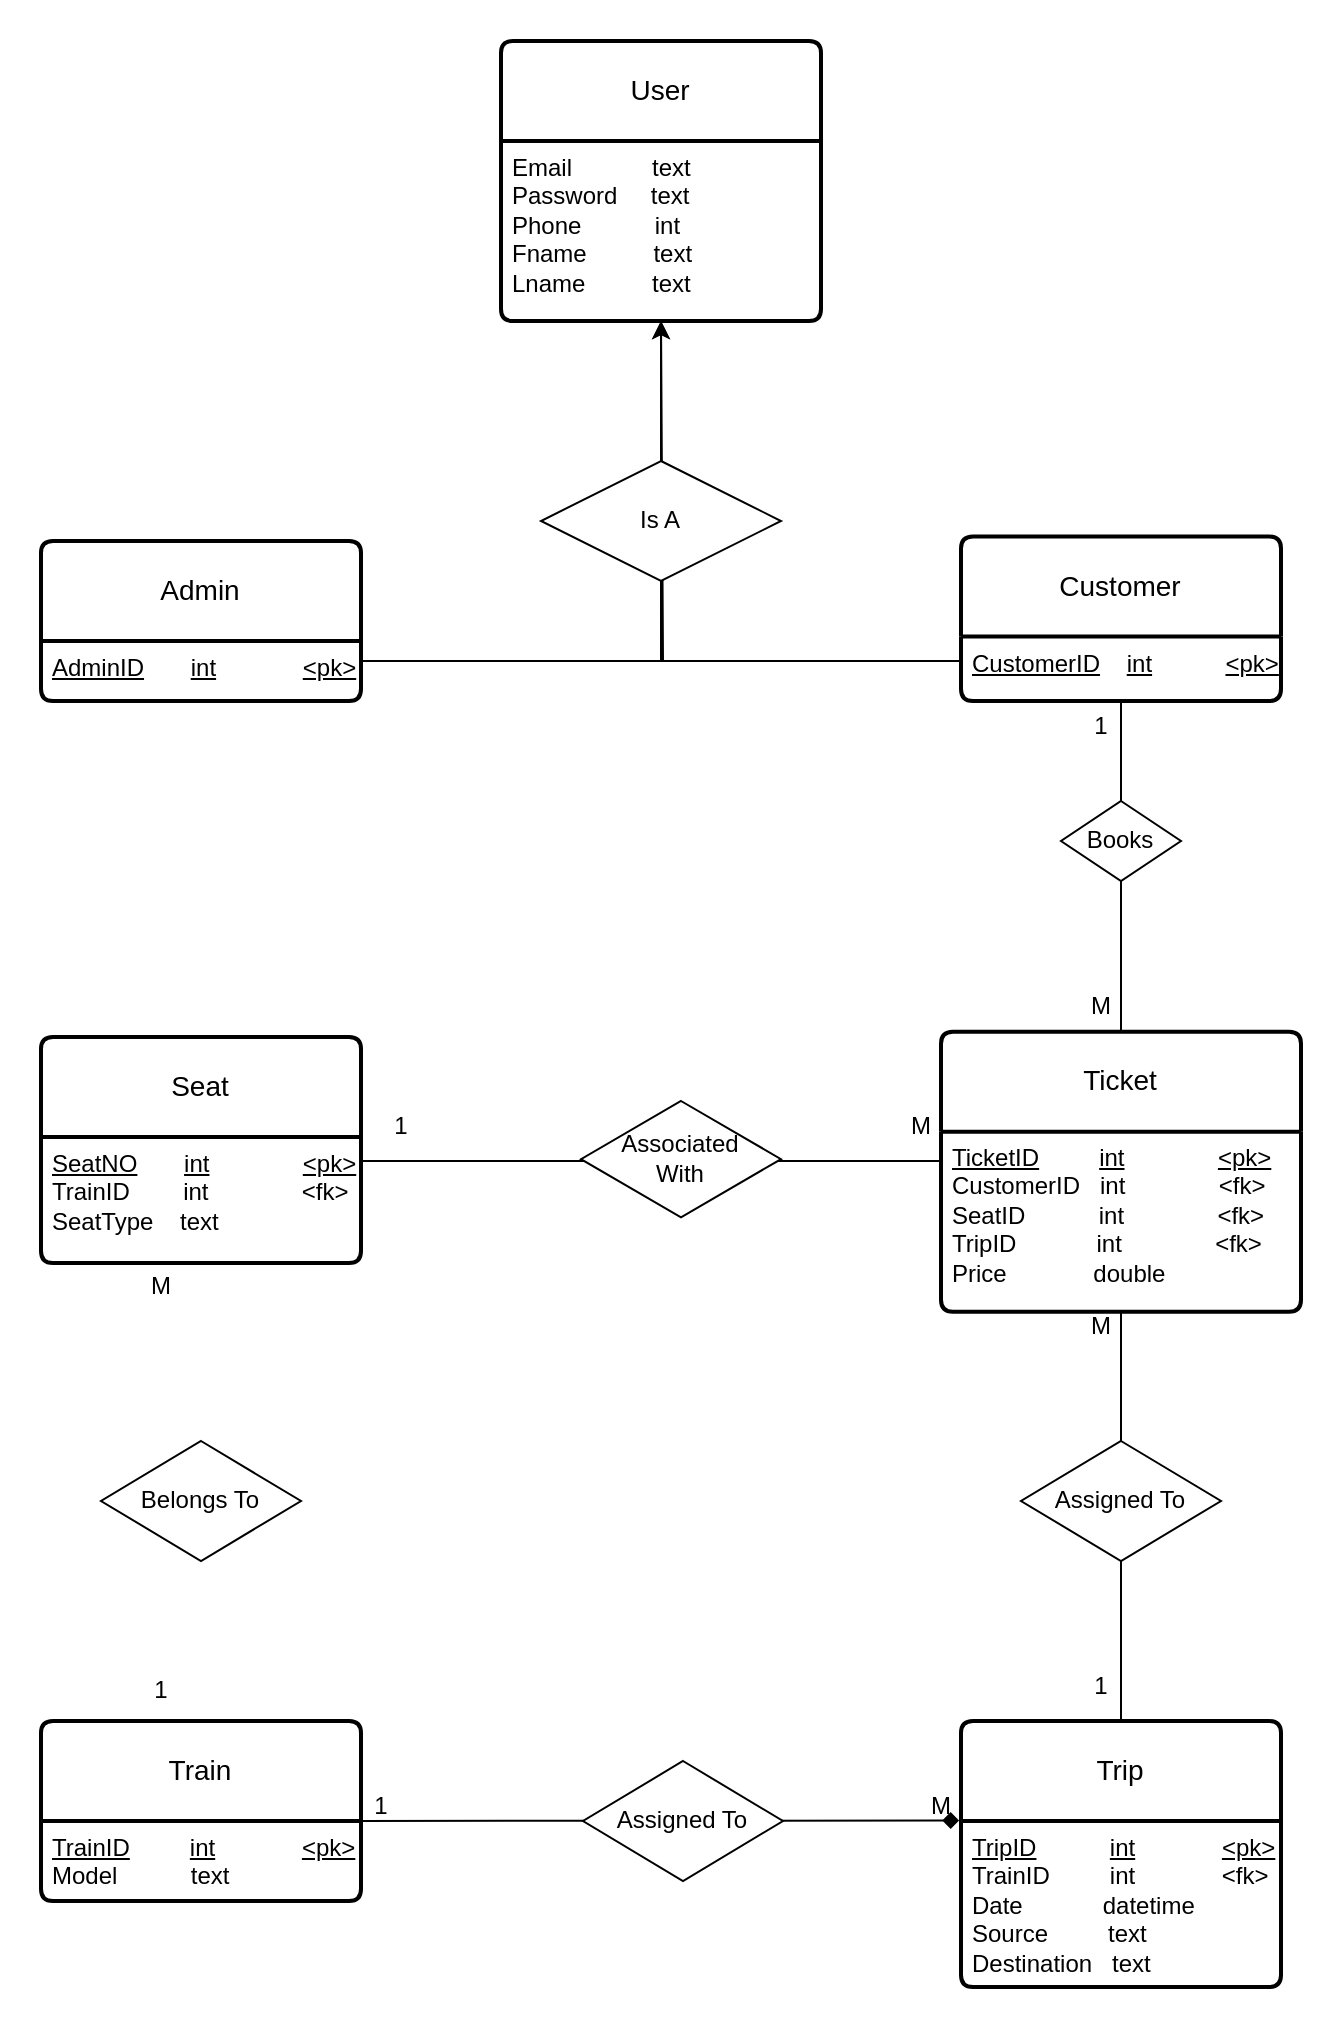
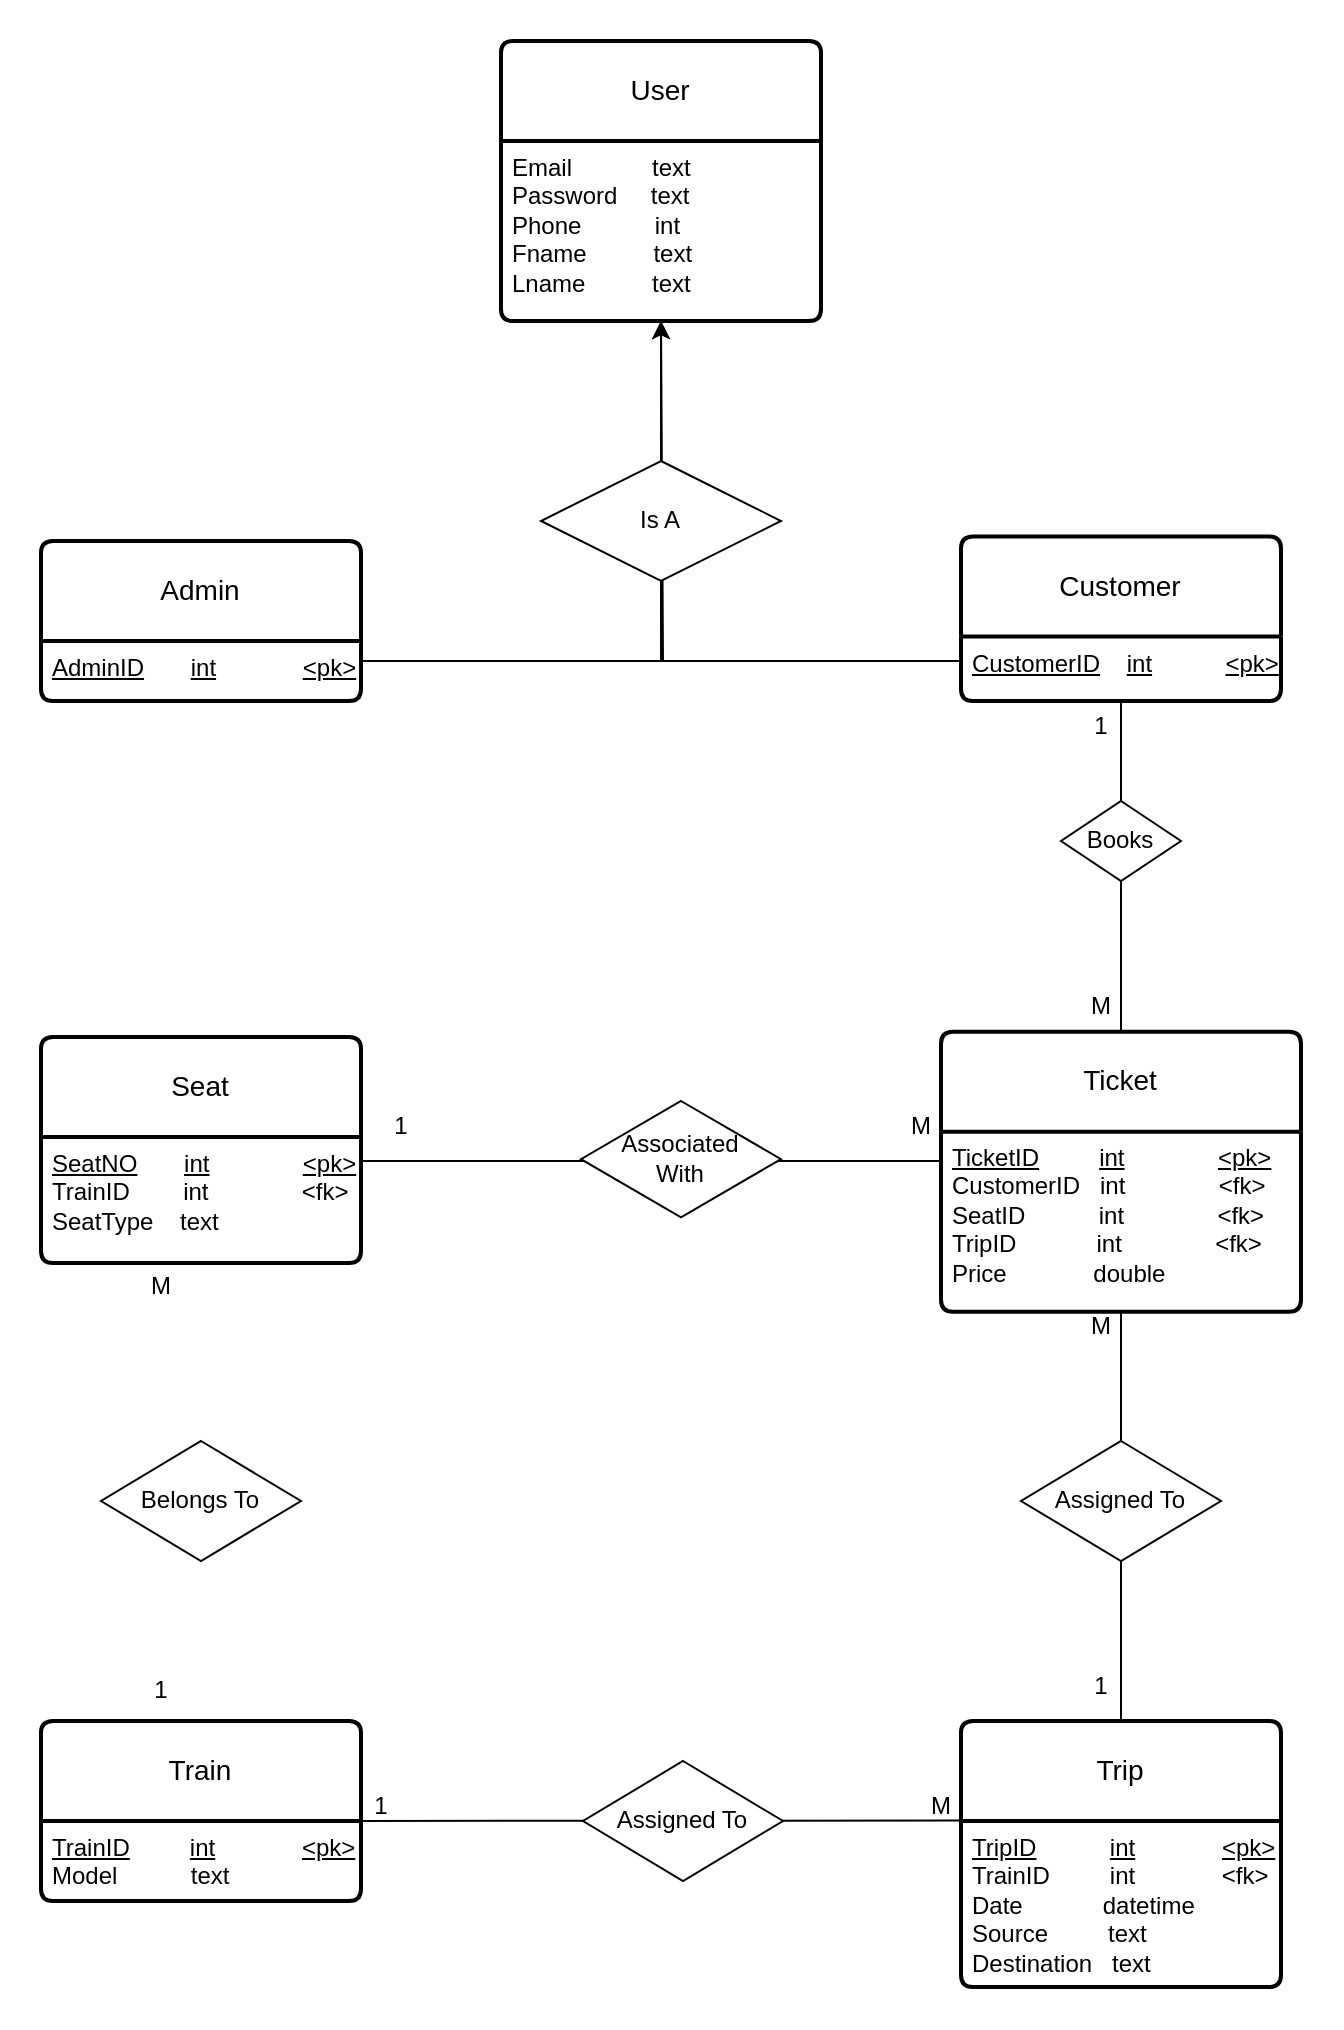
- <mxCell id="33" value="" style="endArrow=diamond;html=1;rounded=0;exitX=1;exitY=0;exitDx=0;exitDy=0;entryX=-0.006;entryY=0.374;entryDx=0;entryDy=0;entryPerimeter=0;" edge="1" parent="1" source="10" target="7"><mxGeometry relative="1" as="geometry"><mxPoint x="410" y="820" as="sourcePoint" /><mxPoint x="570" y="820" as="targetPoint" /></mxGeometry></mxCell>
+ <mxCell id="33" value="" style="endArrow=none;html=1;rounded=0;exitX=1;exitY=0;exitDx=0;exitDy=0;entryX=-0.006;entryY=0.374;entryDx=0;entryDy=0;entryPerimeter=0;" edge="1" parent="1" source="10" target="7"><mxGeometry relative="1" as="geometry"><mxPoint x="410" y="820" as="sourcePoint" /><mxPoint x="570" y="820" as="targetPoint" /></mxGeometry></mxCell>
